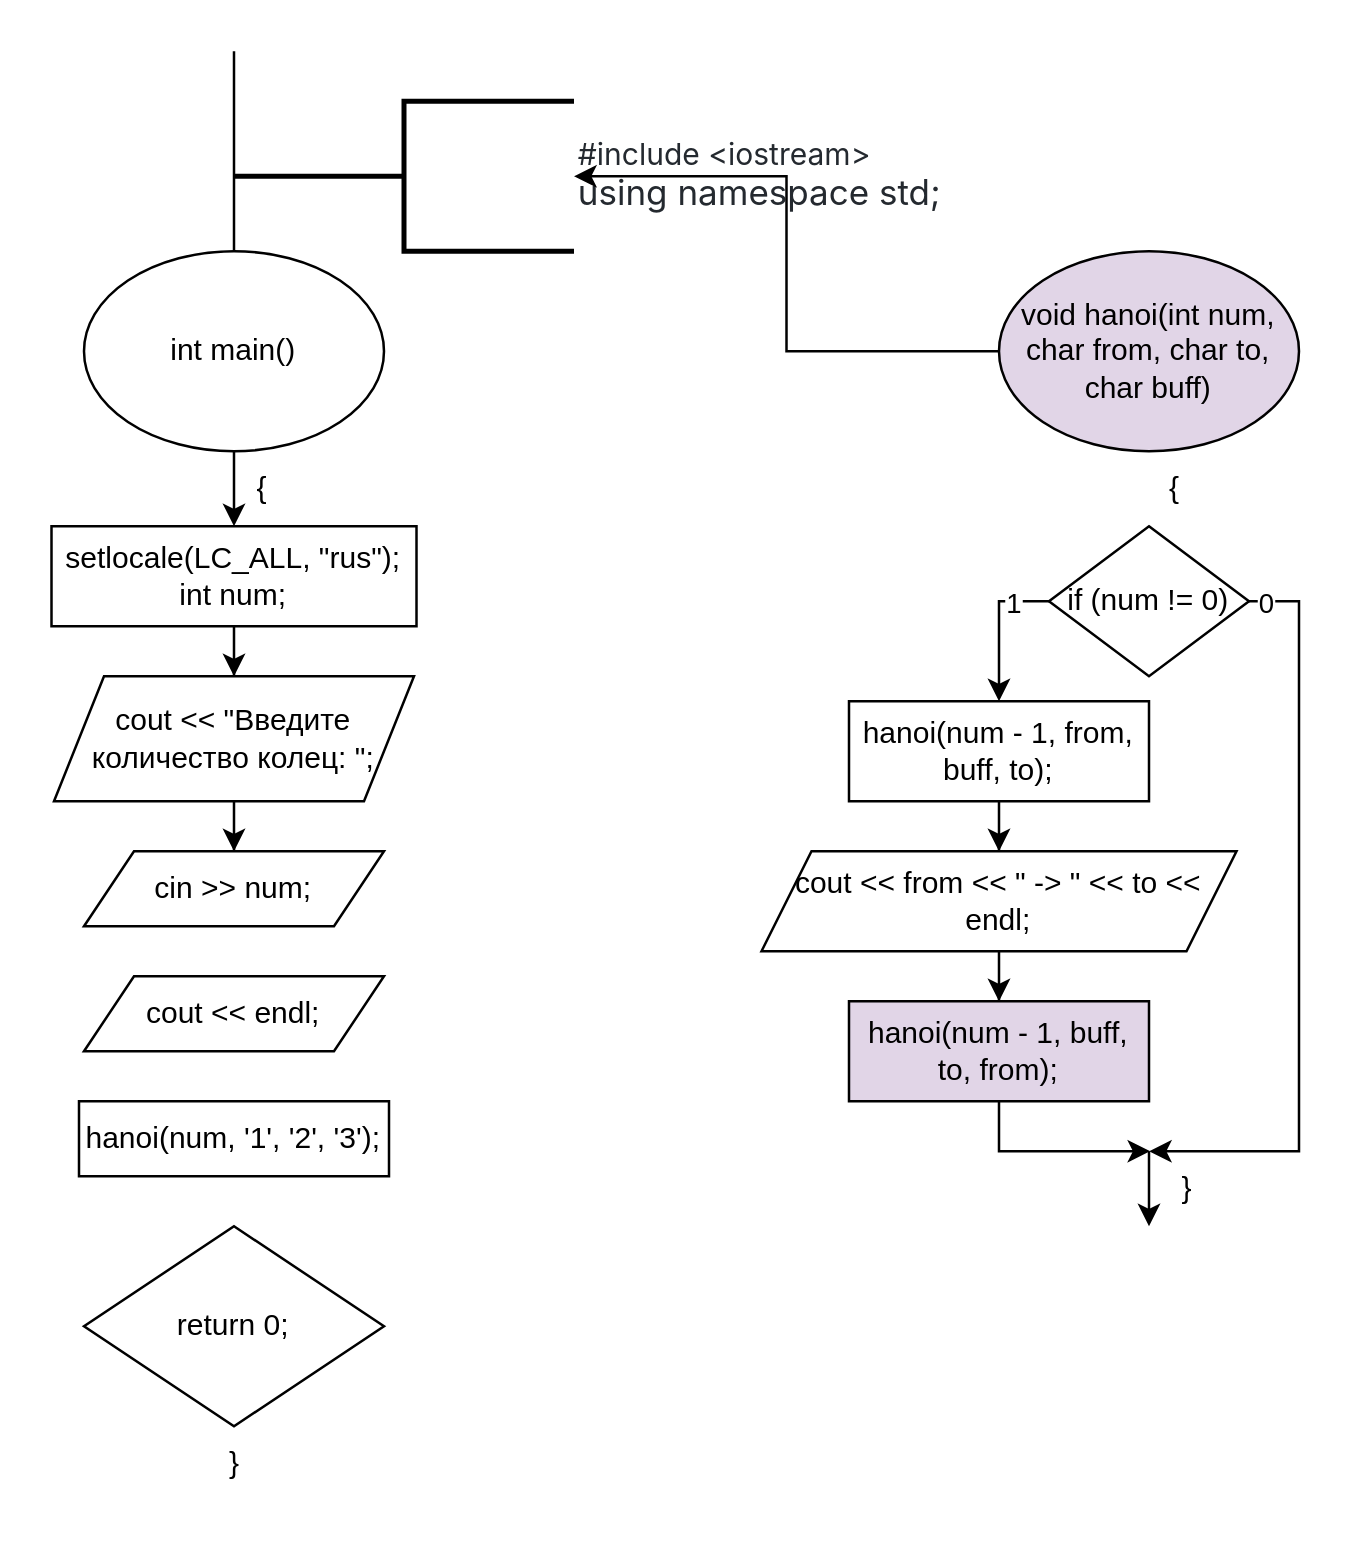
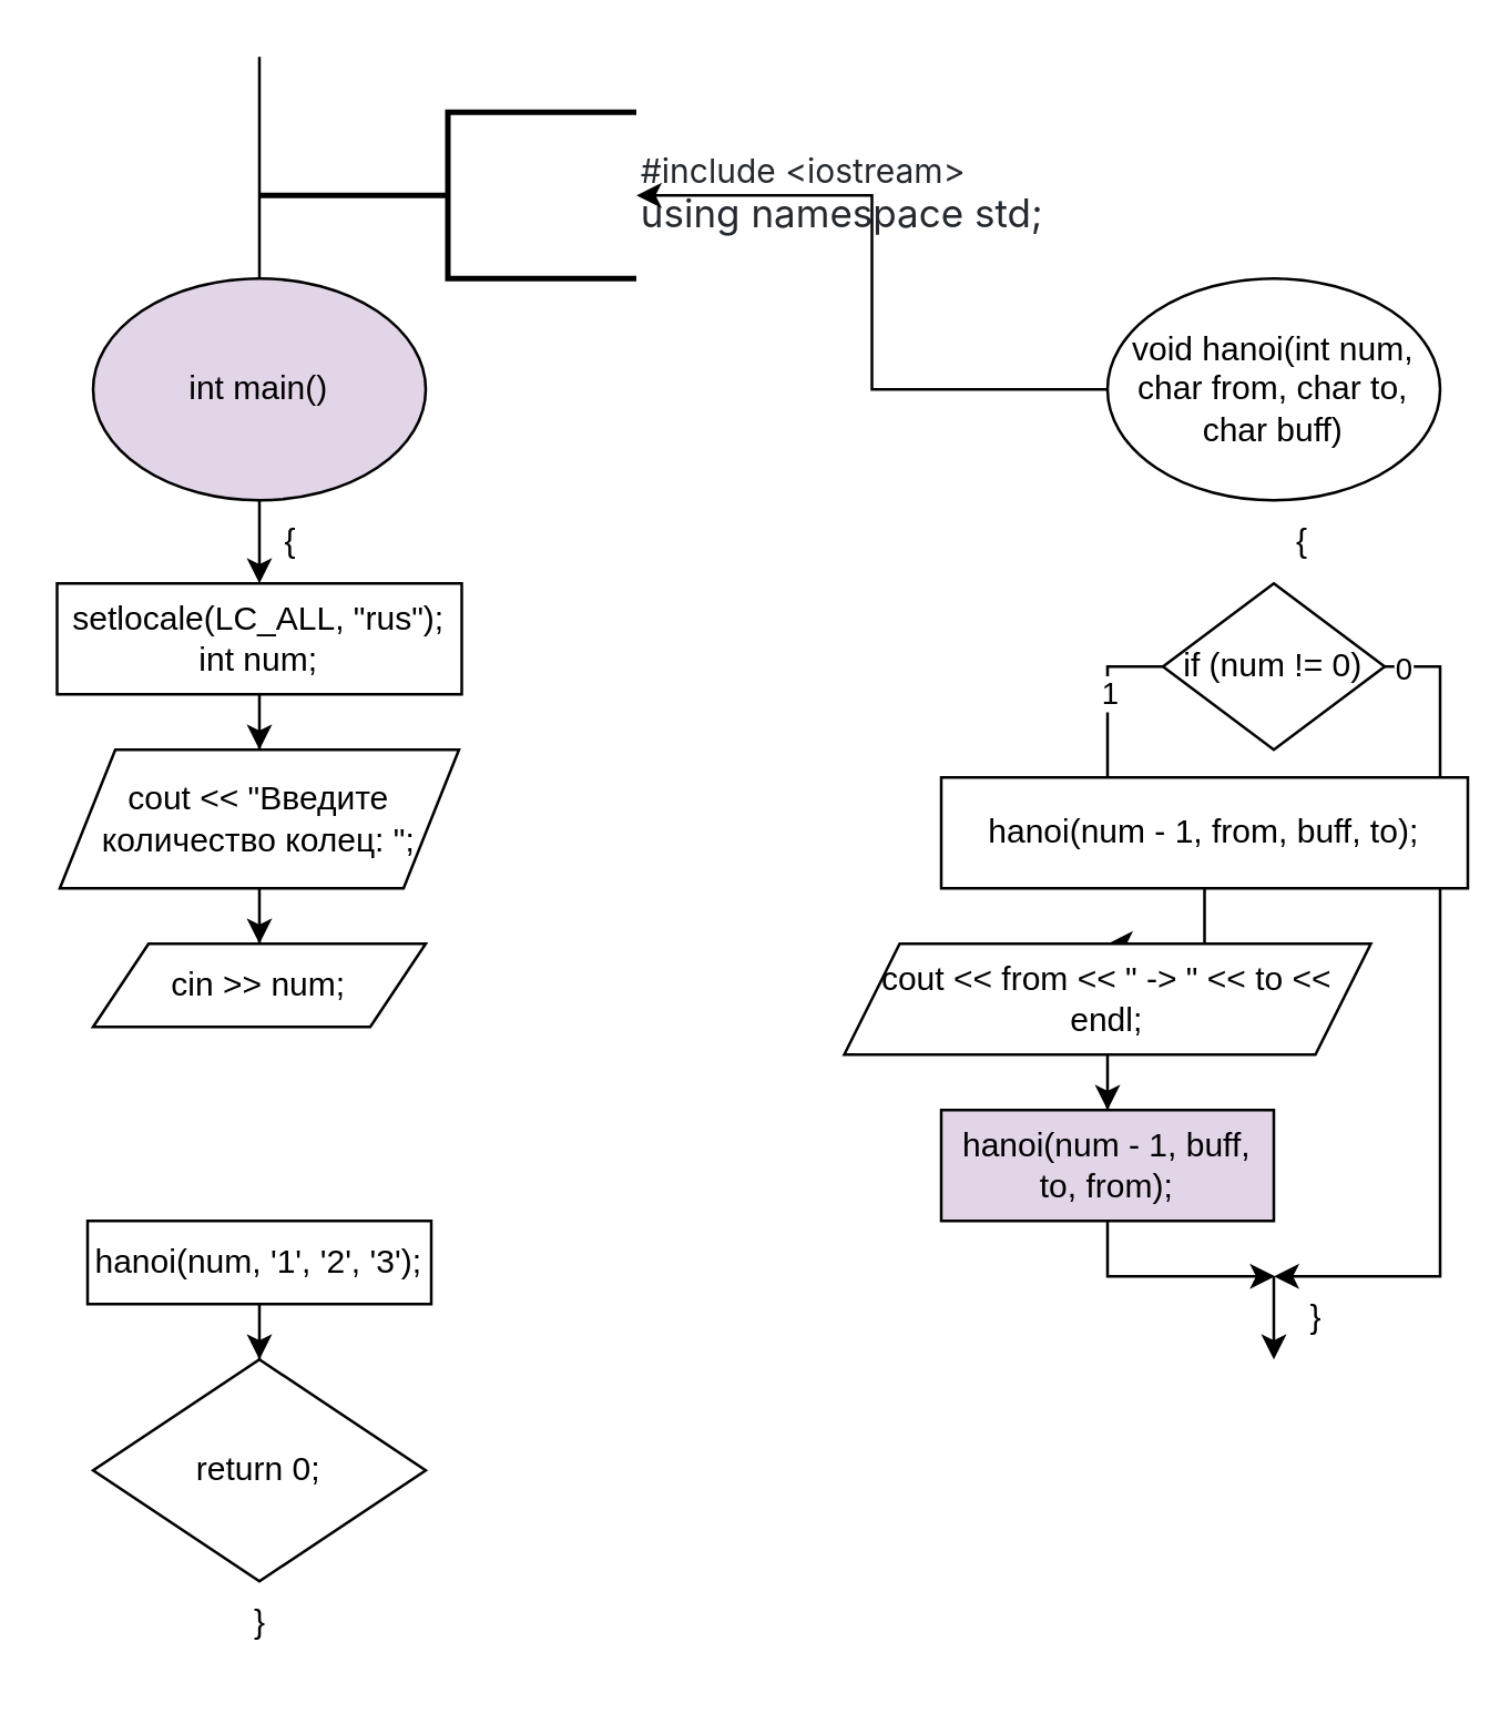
- <mxCell id="3" value="int main()" style="ellipse;whiteSpace=wrap;html=1;" vertex="1" parent="1"><mxGeometry x="33" y="100" width="120" height="80" as="geometry" /></mxCell>
+ <mxCell id="3" value="int main()" style="ellipse;whiteSpace=wrap;html=1;fillColor=#e1d5e7;" vertex="1" parent="1"><mxGeometry x="33" y="100" width="120" height="80" as="geometry" /></mxCell>
- <mxCell id="18" value="void hanoi(int num, char from, char to, char buff)" style="ellipse;whiteSpace=wrap;html=1;fillColor=#e1d5e7;" vertex="1" parent="1"><mxGeometry x="399" y="100" width="120" height="80" as="geometry" /></mxCell>
+ <mxCell id="18" value="void hanoi(int num, char from, char to, char buff)" style="ellipse;whiteSpace=wrap;html=1;" vertex="1" parent="1"><mxGeometry x="399" y="100" width="120" height="80" as="geometry" /></mxCell>
- <mxCell id="26" value="hanoi(num - 1, from, buff, to);" style="whiteSpace=wrap;html=1;" vertex="1" parent="1"><mxGeometry x="339" y="280" width="120" height="40" as="geometry" /></mxCell>
+ <mxCell id="26" value="hanoi(num - 1, from, buff, to);" style="whiteSpace=wrap;html=1;" vertex="1" parent="1"><mxGeometry x="339" y="280" width="190" height="40" as="geometry" /></mxCell>
- <mxCell id="12" value="cout &lt;&lt; endl;" style="shape=parallelogram;perimeter=parallelogramPerimeter;whiteSpace=wrap;html=1;fixedSize=1;rounded=0;" vertex="1" parent="1"><mxGeometry x="33" y="390" width="120" height="30" as="geometry" /></mxCell>
+ <mxCell id="13" value="" style="edgeStyle=orthogonalEdgeStyle;rounded=0;orthogonalLoop=1;jettySize=auto;html=1;" edge="1" parent="1" source="14" target="15"><mxGeometry relative="1" as="geometry"><mxPoint x="93" y="500" as="targetPoint" /></mxGeometry></mxCell>
